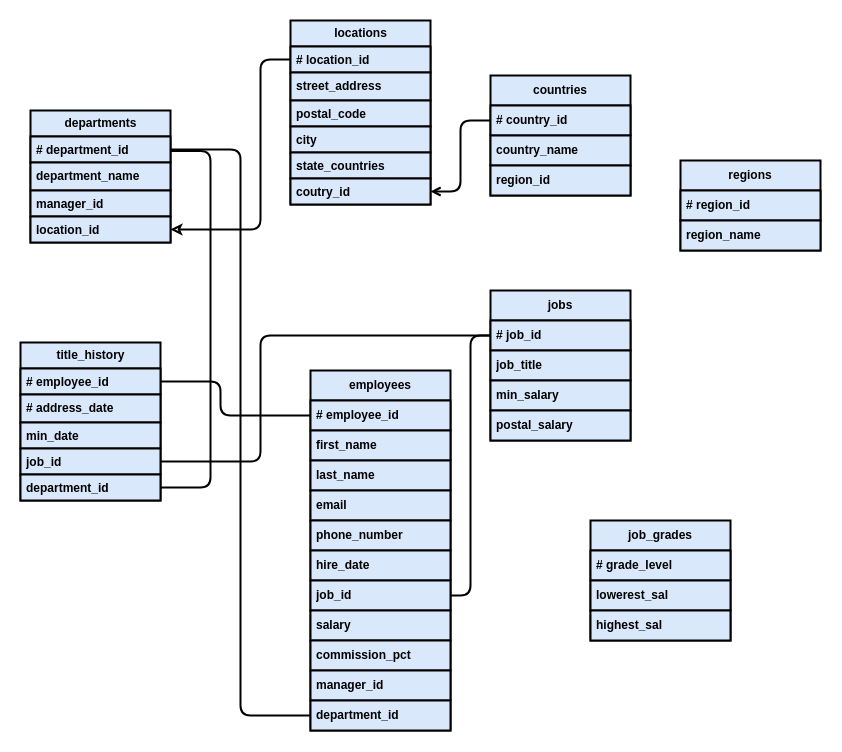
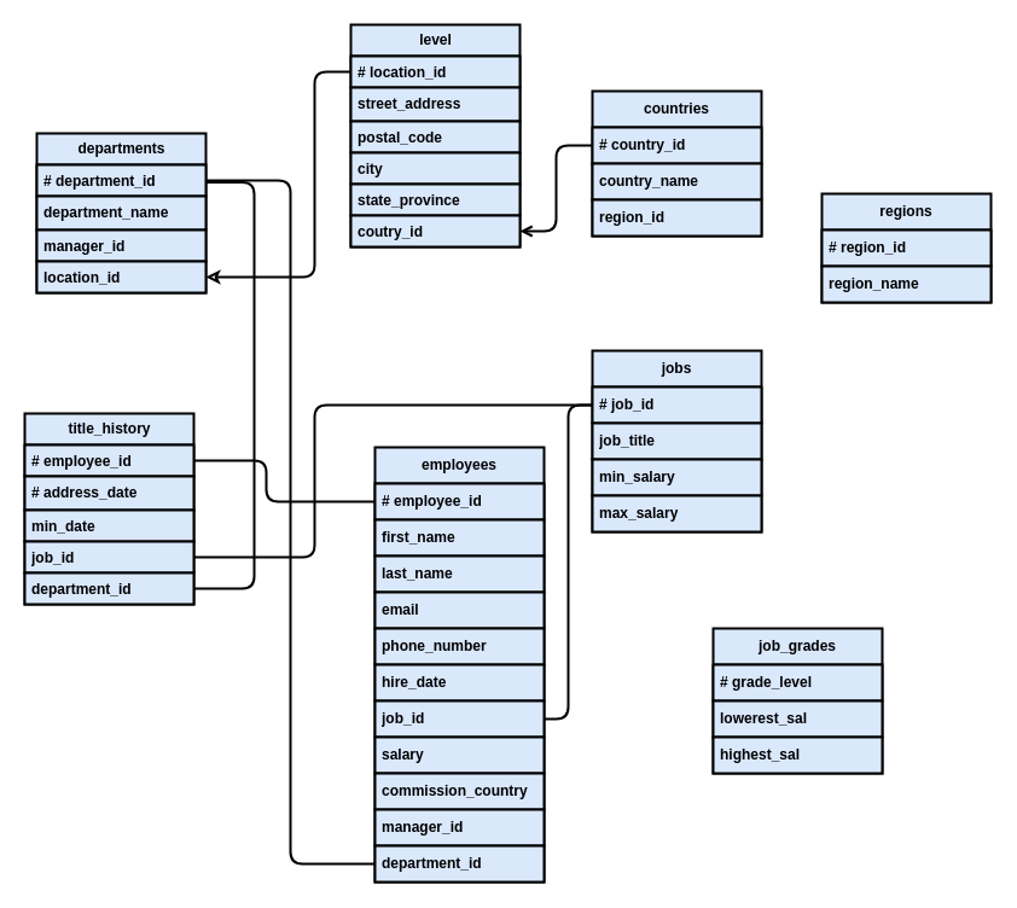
- <mxCell id="7" value="locations" style="swimlane;fontStyle=1;childLayout=stackLayout;horizontal=1;startSize=26;horizontalStack=0;resizeParent=1;resizeParentMax=0;resizeLast=0;collapsible=1;marginBottom=0;html=1;arcSize=15;swimlaneFillColor=none;labelBackgroundColor=none;swimlaneLine=1;fillColor=#dae8fc;strokeColor=#000000;strokeWidth=2;fontColor=#000000;" vertex="1" parent="1"><mxGeometry x="290" y="20" width="140" height="184" as="geometry"><mxRectangle x="110" y="130" width="110" height="30" as="alternateBounds" /></mxGeometry></mxCell>
+ <mxCell id="7" value="level" style="swimlane;fontStyle=1;childLayout=stackLayout;horizontal=1;startSize=26;horizontalStack=0;resizeParent=1;resizeParentMax=0;resizeLast=0;collapsible=1;marginBottom=0;html=1;arcSize=15;swimlaneFillColor=none;labelBackgroundColor=none;swimlaneLine=1;fillColor=#dae8fc;strokeColor=#000000;strokeWidth=2;fontColor=#000000;" vertex="1" parent="1"><mxGeometry x="290" y="20" width="140" height="184" as="geometry"><mxRectangle x="110" y="130" width="110" height="30" as="alternateBounds" /></mxGeometry></mxCell>
- <mxCell id="12" value="state_countries" style="text;align=left;verticalAlign=top;spacingLeft=4;spacingRight=4;overflow=hidden;rotatable=0;points=[[0,0.5],[1,0.5]];portConstraint=eastwest;whiteSpace=wrap;html=1;swimlaneLine=1;fontStyle=1;labelBackgroundColor=none;fillColor=#dae8fc;strokeColor=#000000;strokeWidth=2;fontColor=#000000;" vertex="1" parent="7"><mxGeometry y="132" width="140" height="26" as="geometry" /></mxCell>
+ <mxCell id="12" value="state_province" style="text;align=left;verticalAlign=top;spacingLeft=4;spacingRight=4;overflow=hidden;rotatable=0;points=[[0,0.5],[1,0.5]];portConstraint=eastwest;whiteSpace=wrap;html=1;swimlaneLine=1;fontStyle=1;labelBackgroundColor=none;fillColor=#dae8fc;strokeColor=#000000;strokeWidth=2;fontColor=#000000;" vertex="1" parent="7"><mxGeometry y="132" width="140" height="26" as="geometry" /></mxCell>
- <mxCell id="43" value="postal_salary" style="text;align=left;verticalAlign=middle;spacingLeft=4;spacingRight=4;overflow=hidden;points=[[0,0.5],[1,0.5]];portConstraint=eastwest;rotatable=0;whiteSpace=wrap;html=1;swimlaneLine=1;fontStyle=1;labelBackgroundColor=none;fillColor=#dae8fc;strokeColor=#000000;strokeWidth=2;fontColor=#000000;" vertex="1" parent="39"><mxGeometry y="120" width="140" height="30" as="geometry" /></mxCell>
+ <mxCell id="43" value="max_salary" style="text;align=left;verticalAlign=middle;spacingLeft=4;spacingRight=4;overflow=hidden;points=[[0,0.5],[1,0.5]];portConstraint=eastwest;rotatable=0;whiteSpace=wrap;html=1;swimlaneLine=1;fontStyle=1;labelBackgroundColor=none;fillColor=#dae8fc;strokeColor=#000000;strokeWidth=2;fontColor=#000000;" vertex="1" parent="39"><mxGeometry y="120" width="140" height="30" as="geometry" /></mxCell>
- <mxCell id="29" value="commission_pct" style="text;align=left;verticalAlign=middle;spacingLeft=4;spacingRight=4;overflow=hidden;points=[[0,0.5],[1,0.5]];portConstraint=eastwest;rotatable=0;whiteSpace=wrap;html=1;swimlaneLine=1;fontStyle=1;labelBackgroundColor=none;fillColor=#dae8fc;strokeColor=#000000;strokeWidth=2;fontColor=#000000;" vertex="1" parent="20"><mxGeometry y="270" width="140" height="30" as="geometry" /></mxCell>
+ <mxCell id="29" value="commission_country" style="text;align=left;verticalAlign=middle;spacingLeft=4;spacingRight=4;overflow=hidden;points=[[0,0.5],[1,0.5]];portConstraint=eastwest;rotatable=0;whiteSpace=wrap;html=1;swimlaneLine=1;fontStyle=1;labelBackgroundColor=none;fillColor=#dae8fc;strokeColor=#000000;strokeWidth=2;fontColor=#000000;" vertex="1" parent="20"><mxGeometry y="270" width="140" height="30" as="geometry" /></mxCell>
